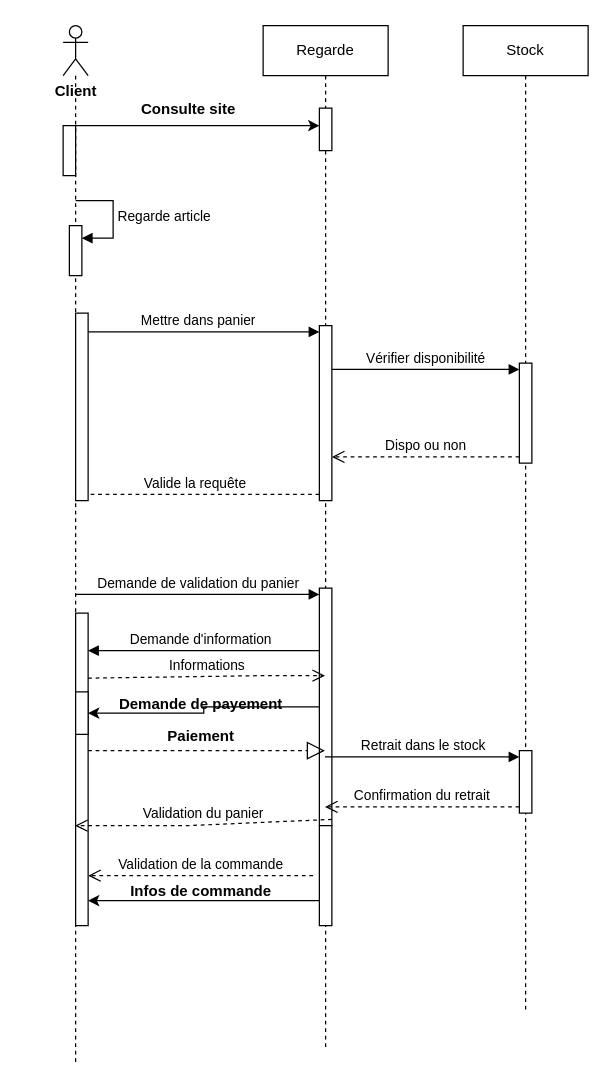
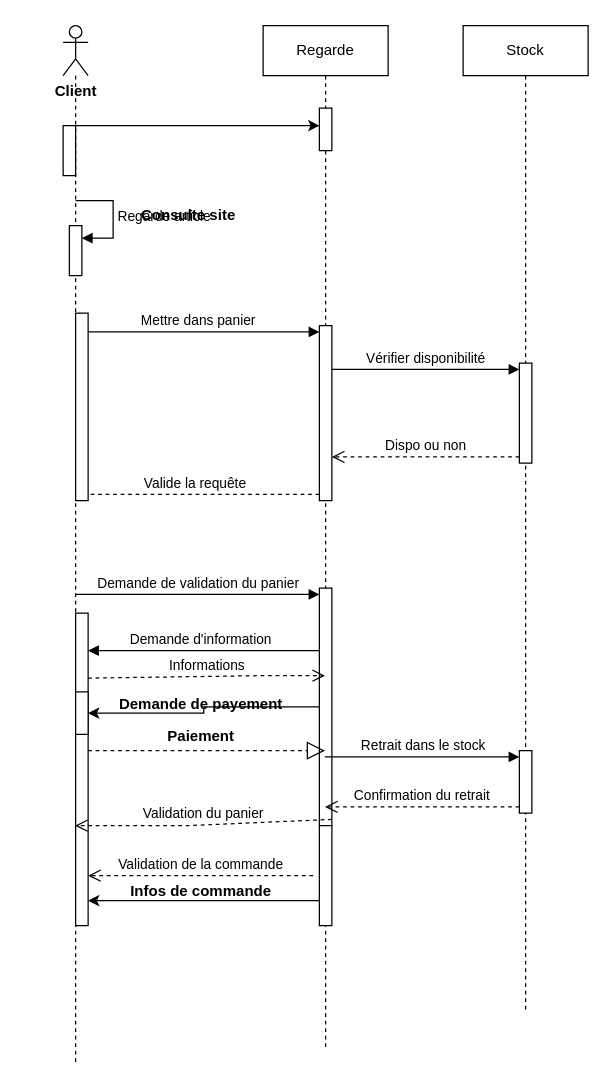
- <mxCell id="15" value="Consulte site" style="text;align=center;fontStyle=1;verticalAlign=middle;spacingLeft=3;spacingRight=3;strokeColor=none;rotatable=0;points=[[0,0.5],[1,0.5]];portConstraint=eastwest;html=1;" vertex="1" parent="1"><mxGeometry x="110" y="74" width="80" height="26" as="geometry" /></mxCell>
+ <mxCell id="15" value="Consulte site" style="text;align=center;fontStyle=1;verticalAlign=middle;spacingLeft=3;spacingRight=3;strokeColor=none;rotatable=0;points=[[0,0.5],[1,0.5]];portConstraint=eastwest;html=1;" vertex="1" parent="1"><mxGeometry x="110" y="159" width="80" height="26" as="geometry" /></mxCell>
